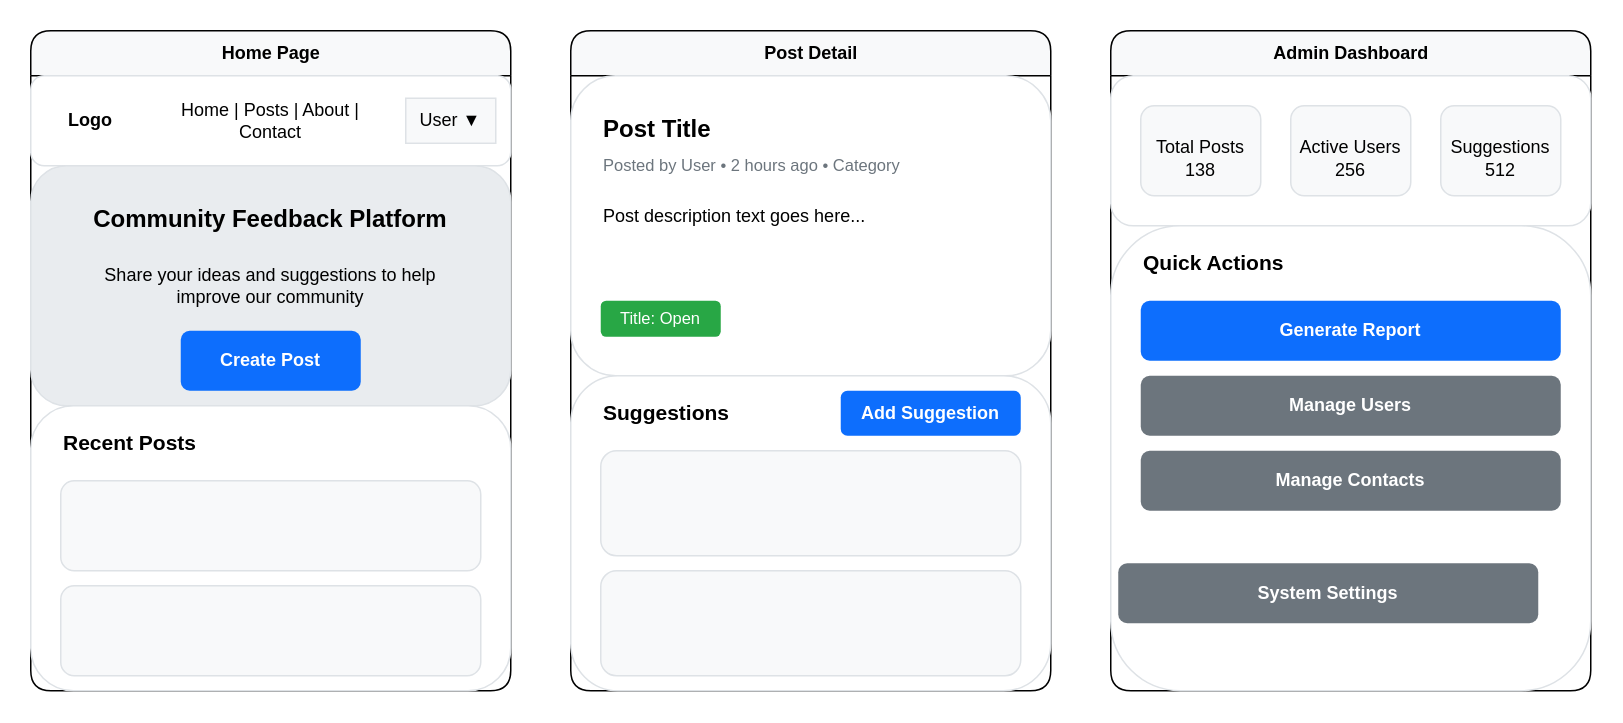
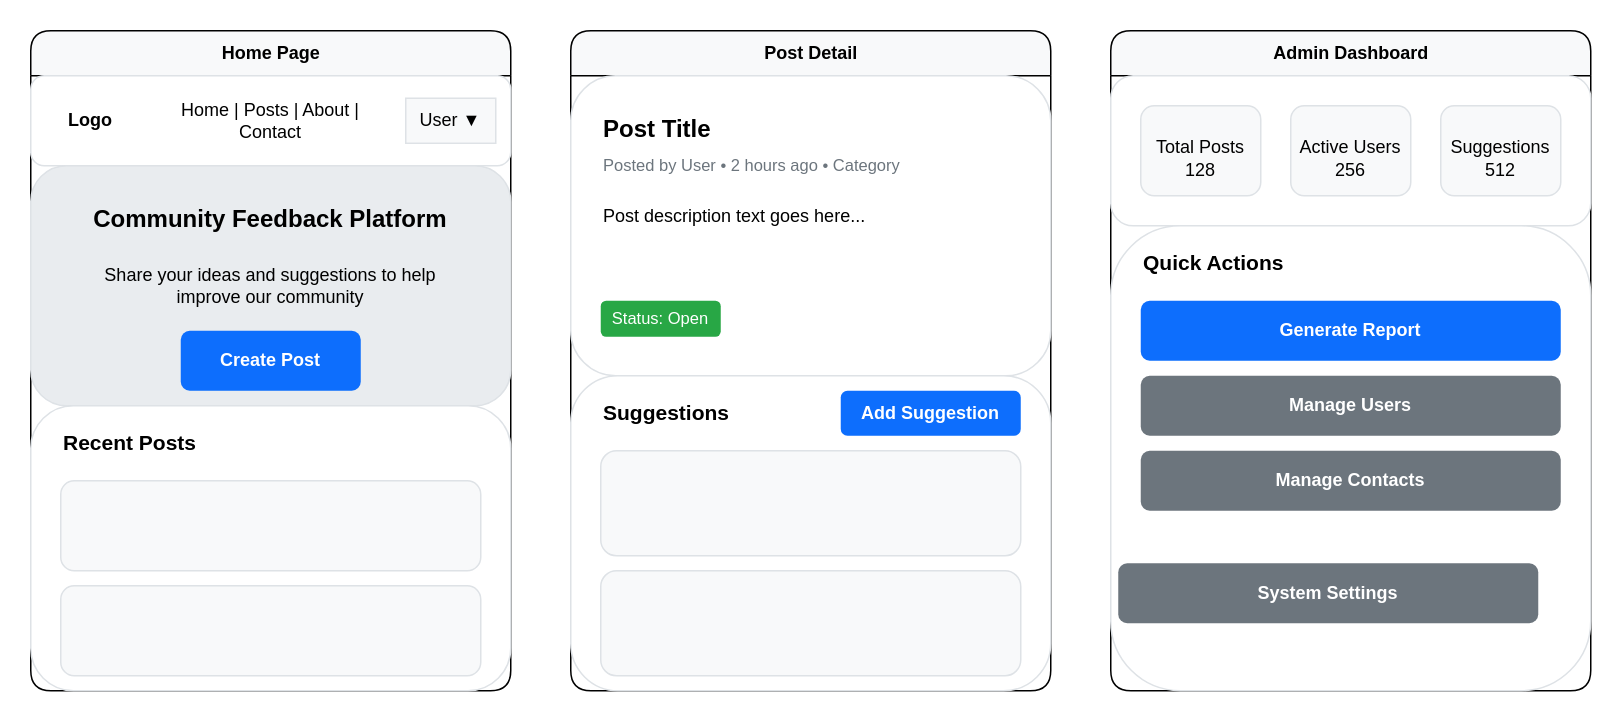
- <mxCell id="28" value="Total Posts&#10;138" style="rounded=1;whiteSpace=wrap;html=1;fillColor=#f8f9fa;strokeColor=#dee2e6;align=center;verticalAlign=middle;spacingTop=10;" vertex="1" parent="27"><mxGeometry x="20" y="20" width="80" height="60" as="geometry" /></mxCell>
+ <mxCell id="28" value="Total Posts&#10;128" style="rounded=1;whiteSpace=wrap;html=1;fillColor=#f8f9fa;strokeColor=#dee2e6;align=center;verticalAlign=middle;spacingTop=10;" vertex="1" parent="27"><mxGeometry x="20" y="20" width="80" height="60" as="geometry" /></mxCell>
- <mxCell id="20" value="Title: Open" style="rounded=1;whiteSpace=wrap;html=1;fillColor=#28a745;strokeColor=none;fontColor=#ffffff;fontSize=11;" vertex="1" parent="16"><mxGeometry x="20" y="150" width="80" height="24" as="geometry" /></mxCell>
+ <mxCell id="20" value="Status: Open" style="rounded=1;whiteSpace=wrap;html=1;fillColor=#28a745;strokeColor=none;fontColor=#ffffff;fontSize=11;" vertex="1" parent="16"><mxGeometry x="20" y="150" width="80" height="24" as="geometry" /></mxCell>
